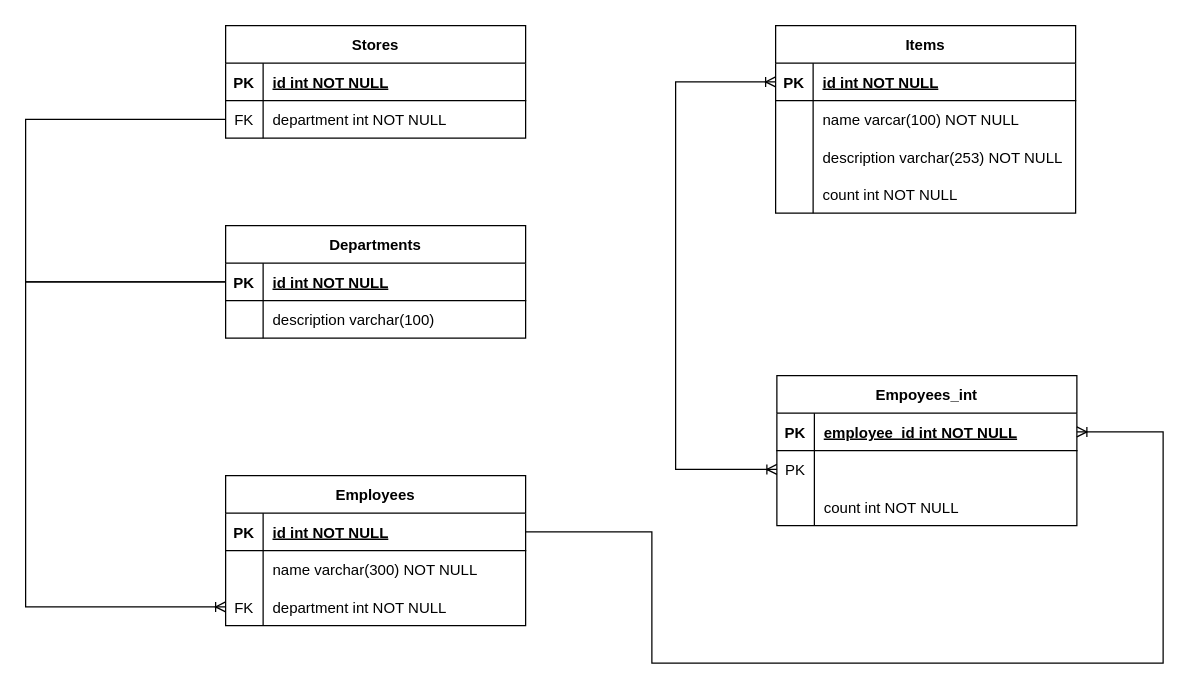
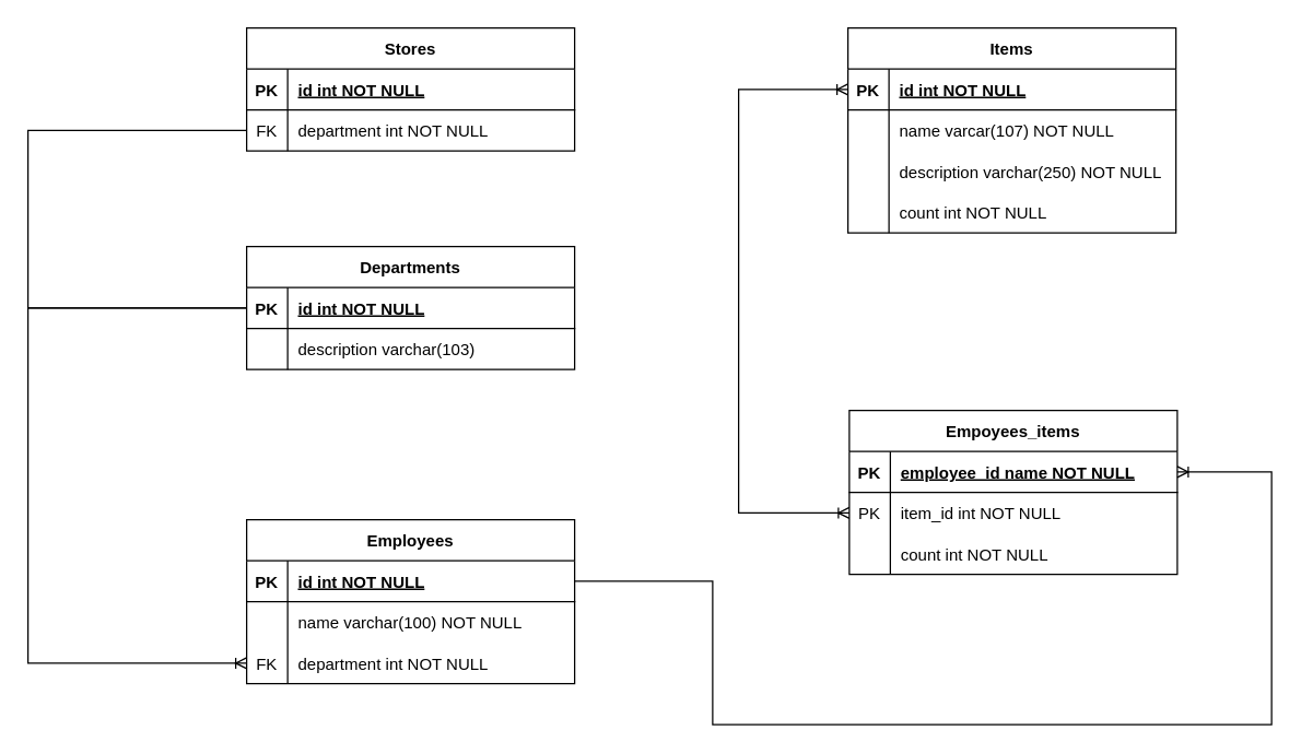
- <mxCell id="8" value="name varcar(100) NOT NULL" style="shape=partialRectangle;overflow=hidden;connectable=0;fillColor=none;top=0;left=0;bottom=0;right=0;align=left;spacingLeft=6;" vertex="1" parent="6"><mxGeometry x="30" width="210" height="30" as="geometry"><mxRectangle width="210" height="30" as="alternateBounds" /></mxGeometry></mxCell>
+ <mxCell id="8" value="name varcar(107) NOT NULL" style="shape=partialRectangle;overflow=hidden;connectable=0;fillColor=none;top=0;left=0;bottom=0;right=0;align=left;spacingLeft=6;" vertex="1" parent="6"><mxGeometry x="30" width="210" height="30" as="geometry"><mxRectangle width="210" height="30" as="alternateBounds" /></mxGeometry></mxCell>
- <mxCell id="11" value="description varchar(253) NOT NULL" style="shape=partialRectangle;overflow=hidden;connectable=0;fillColor=none;top=0;left=0;bottom=0;right=0;align=left;spacingLeft=6;" vertex="1" parent="9"><mxGeometry x="30" width="210" height="30" as="geometry"><mxRectangle width="210" height="30" as="alternateBounds" /></mxGeometry></mxCell>
+ <mxCell id="11" value="description varchar(250) NOT NULL" style="shape=partialRectangle;overflow=hidden;connectable=0;fillColor=none;top=0;left=0;bottom=0;right=0;align=left;spacingLeft=6;" vertex="1" parent="9"><mxGeometry x="30" width="210" height="30" as="geometry"><mxRectangle width="210" height="30" as="alternateBounds" /></mxGeometry></mxCell>
- <mxCell id="39" value="description varchar(100)" style="shape=partialRectangle;overflow=hidden;connectable=0;fillColor=none;top=0;left=0;bottom=0;right=0;align=left;spacingLeft=6;" vertex="1" parent="37"><mxGeometry x="30" width="210" height="30" as="geometry"><mxRectangle width="210" height="30" as="alternateBounds" /></mxGeometry></mxCell>
+ <mxCell id="39" value="description varchar(103)" style="shape=partialRectangle;overflow=hidden;connectable=0;fillColor=none;top=0;left=0;bottom=0;right=0;align=left;spacingLeft=6;" vertex="1" parent="37"><mxGeometry x="30" width="210" height="30" as="geometry"><mxRectangle width="210" height="30" as="alternateBounds" /></mxGeometry></mxCell>
- <mxCell id="41" value="Empoyees_int" style="shape=table;startSize=30;container=1;collapsible=1;childLayout=tableLayout;fixedRows=1;rowLines=0;fontStyle=1;align=center;resizeLast=1;" vertex="1" parent="1"><mxGeometry x="621" y="300" width="240" height="120" as="geometry" /></mxCell>
+ <mxCell id="41" value="Empoyees_items" style="shape=table;startSize=30;container=1;collapsible=1;childLayout=tableLayout;fixedRows=1;rowLines=0;fontStyle=1;align=center;resizeLast=1;" vertex="1" parent="1"><mxGeometry x="621" y="300" width="240" height="120" as="geometry" /></mxCell>
- <mxCell id="44" value="employee_id int NOT NULL " style="shape=partialRectangle;overflow=hidden;connectable=0;fillColor=none;top=0;left=0;bottom=0;right=0;align=left;spacingLeft=6;fontStyle=5;" vertex="1" parent="42"><mxGeometry x="30" width="210" height="30" as="geometry"><mxRectangle width="210" height="30" as="alternateBounds" /></mxGeometry></mxCell>
+ <mxCell id="44" value="employee_id name NOT NULL " style="shape=partialRectangle;overflow=hidden;connectable=0;fillColor=none;top=0;left=0;bottom=0;right=0;align=left;spacingLeft=6;fontStyle=5;" vertex="1" parent="42"><mxGeometry x="30" width="210" height="30" as="geometry"><mxRectangle width="210" height="30" as="alternateBounds" /></mxGeometry></mxCell>
+ <mxCell id="47" value="item_id int NOT NULL" style="shape=partialRectangle;overflow=hidden;connectable=0;fillColor=none;top=0;left=0;bottom=0;right=0;align=left;spacingLeft=6;" vertex="1" parent="45"><mxGeometry x="30" width="210" height="30" as="geometry"><mxRectangle width="210" height="30" as="alternateBounds" /></mxGeometry></mxCell>
- <mxCell id="21" value="name varchar(300) NOT NULL" style="shape=partialRectangle;overflow=hidden;connectable=0;fillColor=none;top=0;left=0;bottom=0;right=0;align=left;spacingLeft=6;" vertex="1" parent="19"><mxGeometry x="30" width="210" height="30" as="geometry"><mxRectangle width="210" height="30" as="alternateBounds" /></mxGeometry></mxCell>
+ <mxCell id="21" value="name varchar(100) NOT NULL" style="shape=partialRectangle;overflow=hidden;connectable=0;fillColor=none;top=0;left=0;bottom=0;right=0;align=left;spacingLeft=6;" vertex="1" parent="19"><mxGeometry x="30" width="210" height="30" as="geometry"><mxRectangle width="210" height="30" as="alternateBounds" /></mxGeometry></mxCell>
